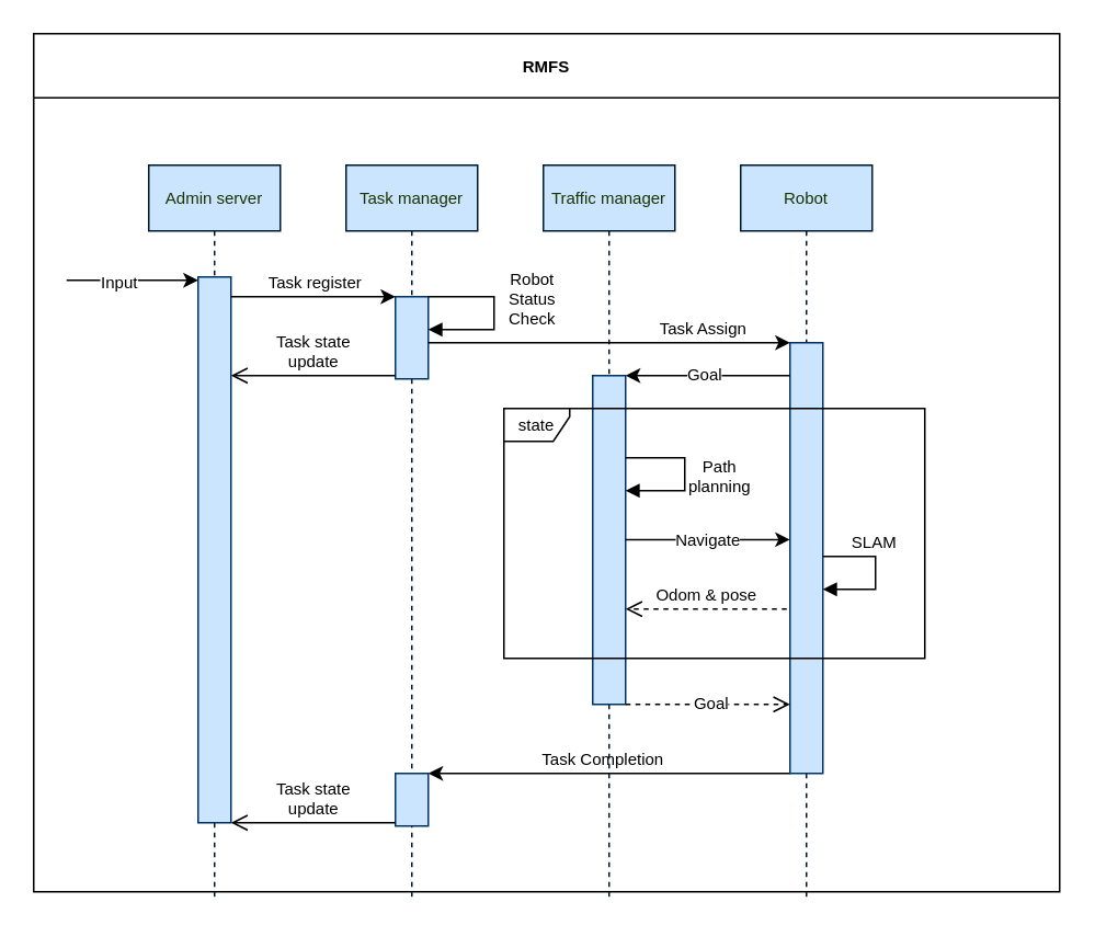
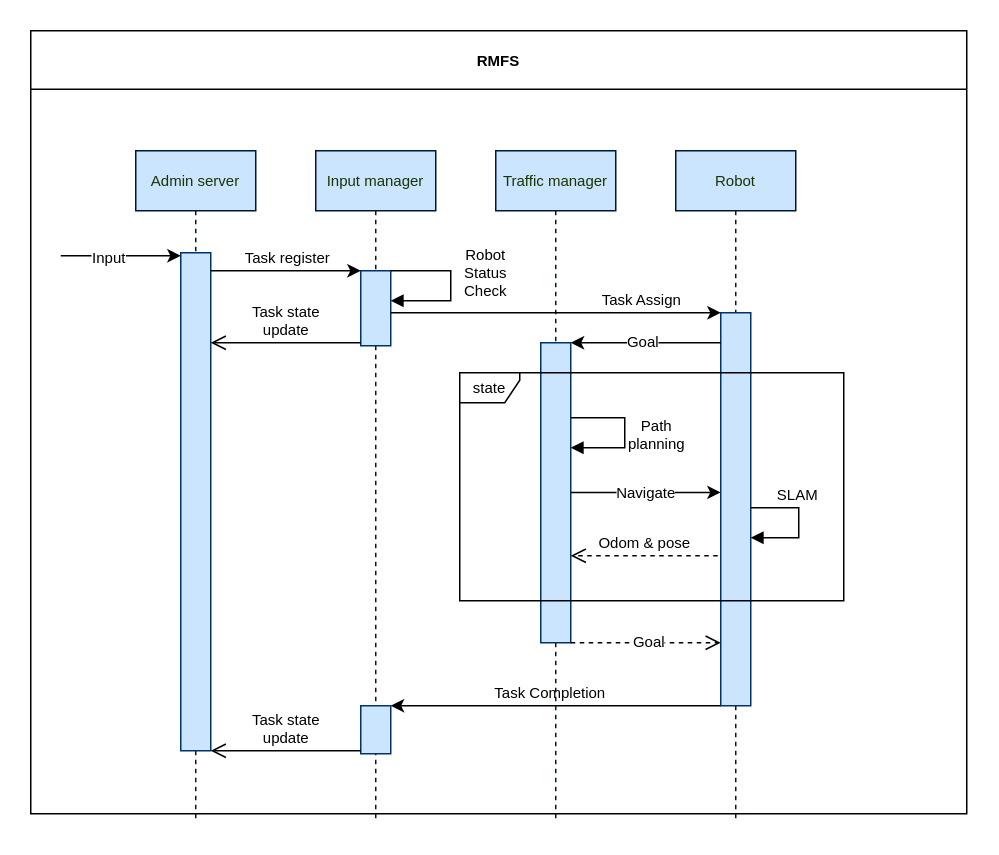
- <mxCell id="5" value="&lt;font color=&quot;#1a3300&quot; style=&quot;font-size: 10px;&quot;&gt;Task manager&lt;/font&gt;" style="shape=umlLifeline;perimeter=lifelinePerimeter;whiteSpace=wrap;html=1;container=0;dropTarget=0;collapsible=0;recursiveResize=0;outlineConnect=0;portConstraint=eastwest;newEdgeStyle={&quot;curved&quot;:0,&quot;rounded&quot;:0};fillColor=#CCE5FF;strokeColor=#001933;fontSize=10;" vertex="1" parent="2"><mxGeometry x="190" y="80" width="80" height="448" as="geometry" /></mxCell>
+ <mxCell id="5" value="&lt;font color=&quot;#1a3300&quot; style=&quot;font-size: 10px;&quot;&gt;Input manager&lt;/font&gt;" style="shape=umlLifeline;perimeter=lifelinePerimeter;whiteSpace=wrap;html=1;container=0;dropTarget=0;collapsible=0;recursiveResize=0;outlineConnect=0;portConstraint=eastwest;newEdgeStyle={&quot;curved&quot;:0,&quot;rounded&quot;:0};fillColor=#CCE5FF;strokeColor=#001933;fontSize=10;" vertex="1" parent="2"><mxGeometry x="190" y="80" width="80" height="448" as="geometry" /></mxCell>
